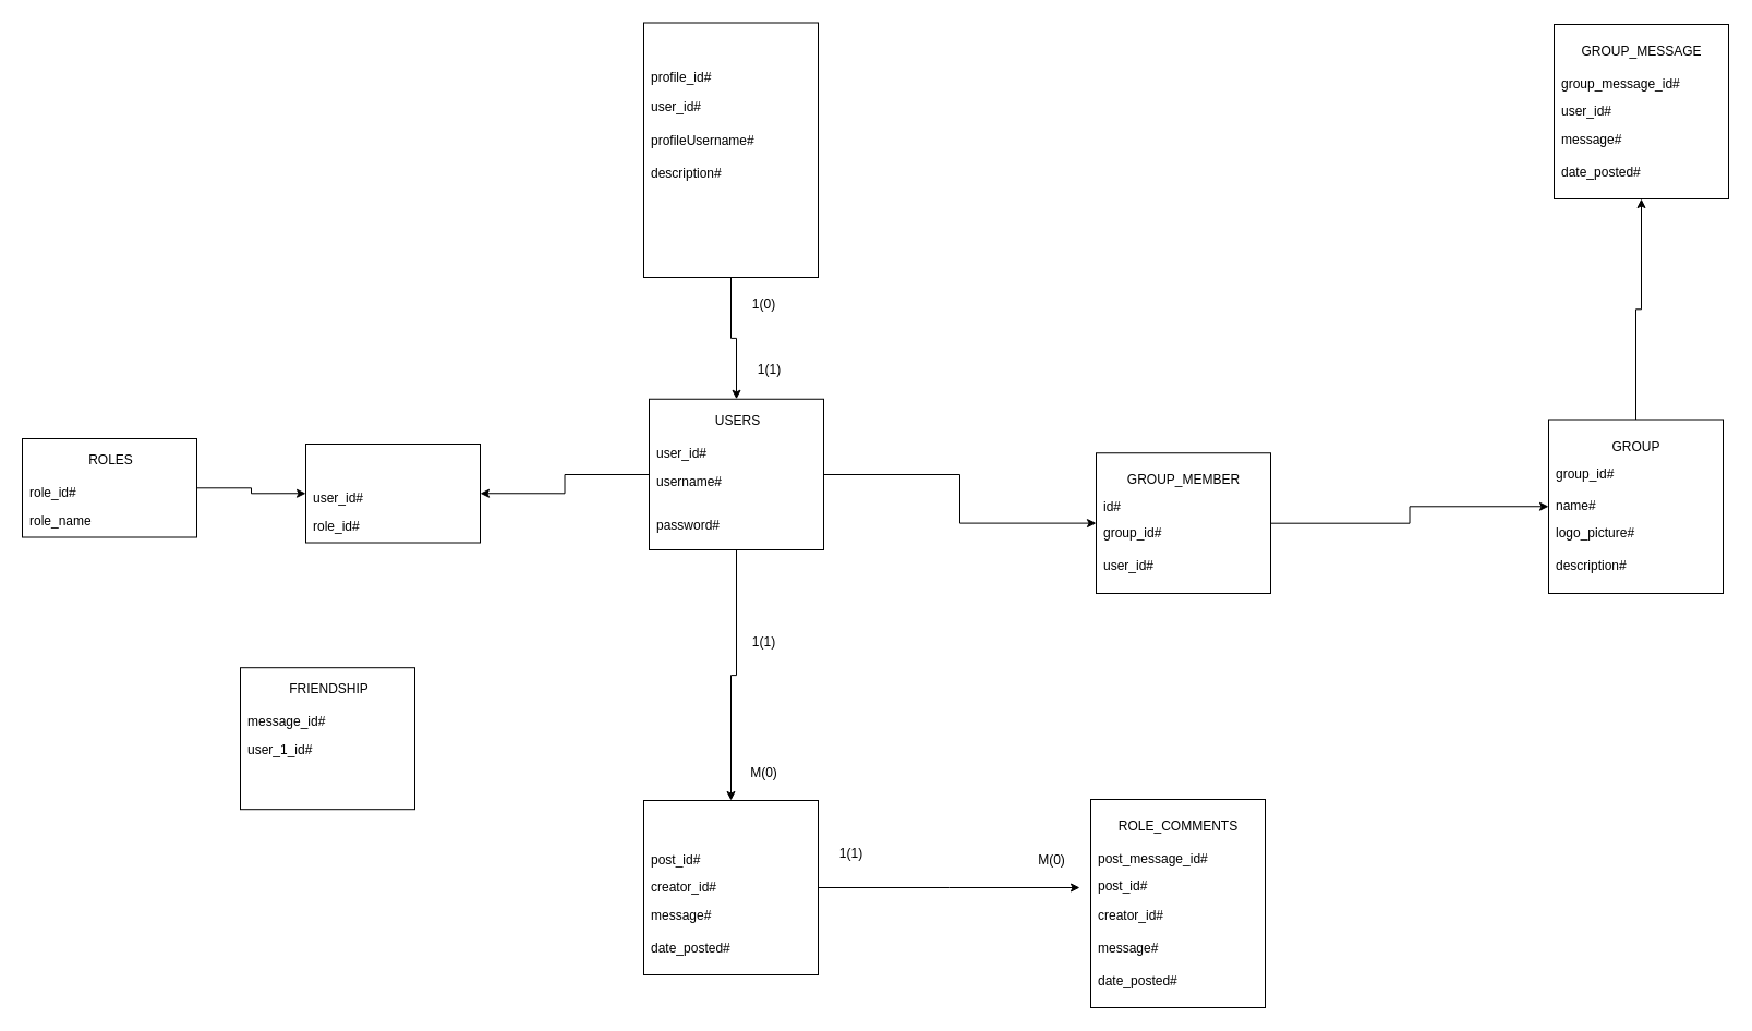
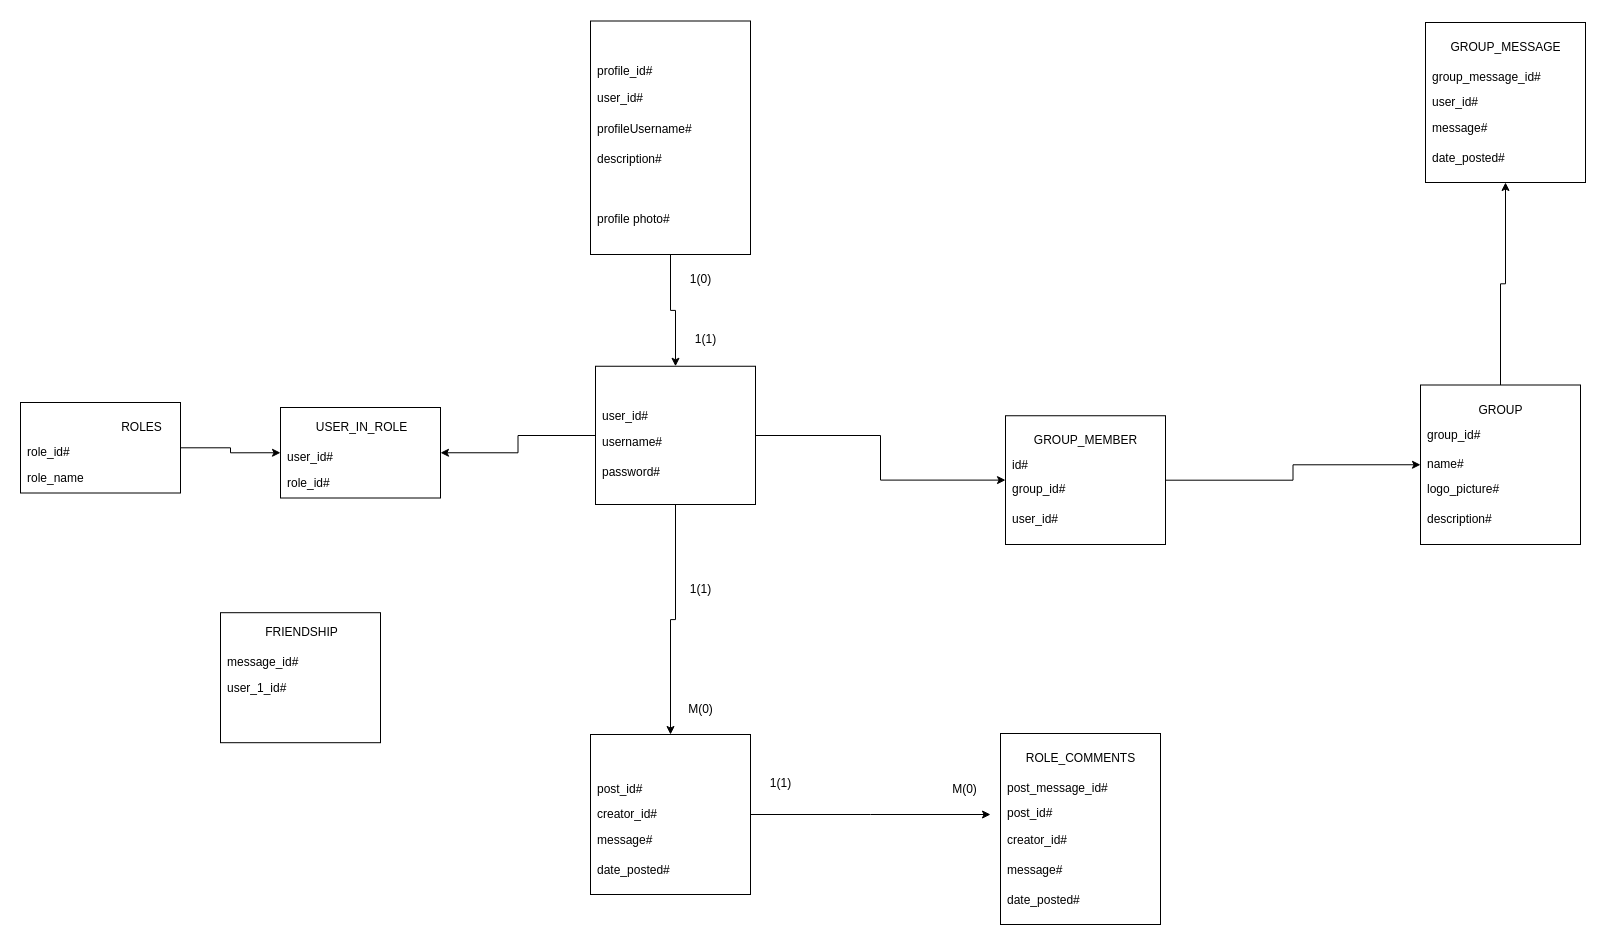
+ <mxCell id="68" value="profile photo#" style="text;html=1;resizable=0;autosize=1;align=left;verticalAlign=middle;points=[];fillColor=none;strokeColor=none;rounded=0;" parent="1" vertex="1"><mxGeometry x="595" y="204" width="100" height="30" as="geometry" /></mxCell>
- <mxCell id="6" value="USERS" style="text;html=1;resizable=0;autosize=1;align=center;verticalAlign=middle;points=[];fillColor=none;strokeColor=none;rounded=0;" parent="1" vertex="1"><mxGeometry x="646" y="370.75" width="60" height="30" as="geometry" /></mxCell>
- <mxCell id="60" value="ROLES&lt;br&gt;" style="text;html=1;resizable=0;autosize=1;align=center;verticalAlign=middle;points=[];fillColor=none;strokeColor=none;rounded=0;" parent="1" vertex="1"><mxGeometry x="71" y="407" width="60" height="30" as="geometry" /></mxCell>
+ <mxCell id="60" value="ROLES&lt;br&gt;" style="text;html=1;resizable=0;autosize=1;align=center;verticalAlign=middle;points=[];fillColor=none;strokeColor=none;rounded=0;" parent="1" vertex="1"><mxGeometry x="111" y="412" width="60" height="30" as="geometry" /></mxCell>
+ <mxCell id="55" value="USER_IN_ROLE" style="text;html=1;resizable=0;autosize=1;align=center;verticalAlign=middle;points=[];fillColor=none;strokeColor=none;rounded=0;" parent="1" vertex="1"><mxGeometry x="306" y="412" width="110" height="30" as="geometry" /></mxCell>
- <mxCell id="70" value="password#" style="text;html=1;resizable=0;autosize=1;align=left;verticalAlign=middle;points=[];fillColor=none;strokeColor=none;rounded=0;" parent="1" vertex="1"><mxGeometry x="600" y="466.75" width="80" height="30" as="geometry" /></mxCell>
+ <mxCell id="70" value="password#" style="text;html=1;resizable=0;autosize=1;align=left;verticalAlign=middle;points=[];fillColor=none;strokeColor=none;rounded=0;" parent="1" vertex="1"><mxGeometry x="600" y="456.75" width="80" height="30" as="geometry" /></mxCell>
